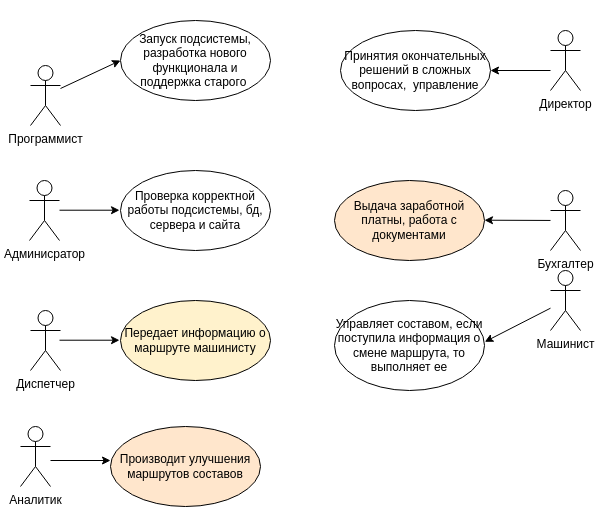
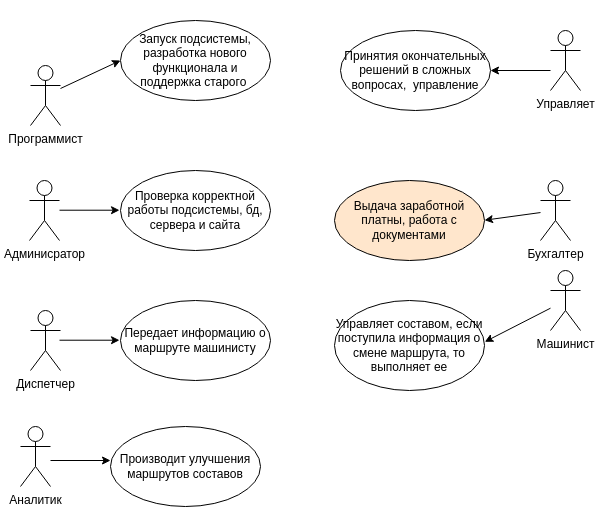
- <mxCell id="5" value="Директор" style="shape=umlActor;verticalLabelPosition=bottom;labelBackgroundColor=#ffffff;verticalAlign=top;html=1;outlineConnect=0;" vertex="1" parent="1"><mxGeometry x="550" y="30" width="30" height="60" as="geometry" /></mxCell>
+ <mxCell id="5" value="Управляет" style="shape=umlActor;verticalLabelPosition=bottom;labelBackgroundColor=#ffffff;verticalAlign=top;html=1;outlineConnect=0;" vertex="1" parent="1"><mxGeometry x="550" y="30" width="30" height="60" as="geometry" /></mxCell>
- <mxCell id="6" value="Бухгалтер" style="shape=umlActor;verticalLabelPosition=bottom;labelBackgroundColor=#ffffff;verticalAlign=top;html=1;outlineConnect=0;" vertex="1" parent="1"><mxGeometry x="550" y="190" width="30" height="60" as="geometry" /></mxCell>
+ <mxCell id="6" value="Бухгалтер" style="shape=umlActor;verticalLabelPosition=bottom;labelBackgroundColor=#ffffff;verticalAlign=top;html=1;outlineConnect=0;" vertex="1" parent="1"><mxGeometry x="540" y="180" width="30" height="60" as="geometry" /></mxCell>
- <mxCell id="12" value="Передает информацию о маршруте машинисту" style="ellipse;whiteSpace=wrap;html=1;fillColor=#fff2cc;" vertex="1" parent="1"><mxGeometry x="120" y="300" width="150" height="80" as="geometry" /></mxCell>
+ <mxCell id="12" value="Передает информацию о маршруте машинисту" style="ellipse;whiteSpace=wrap;html=1;" vertex="1" parent="1"><mxGeometry x="120" y="300" width="150" height="80" as="geometry" /></mxCell>
- <mxCell id="23" value="Производит улучшения маршрутов составов" style="ellipse;whiteSpace=wrap;html=1;fillColor=#ffe6cc;" vertex="1" parent="1"><mxGeometry x="110" y="426" width="150" height="80" as="geometry" /></mxCell>
+ <mxCell id="23" value="Производит улучшения маршрутов составов" style="ellipse;whiteSpace=wrap;html=1;" vertex="1" parent="1"><mxGeometry x="110" y="426" width="150" height="80" as="geometry" /></mxCell>
